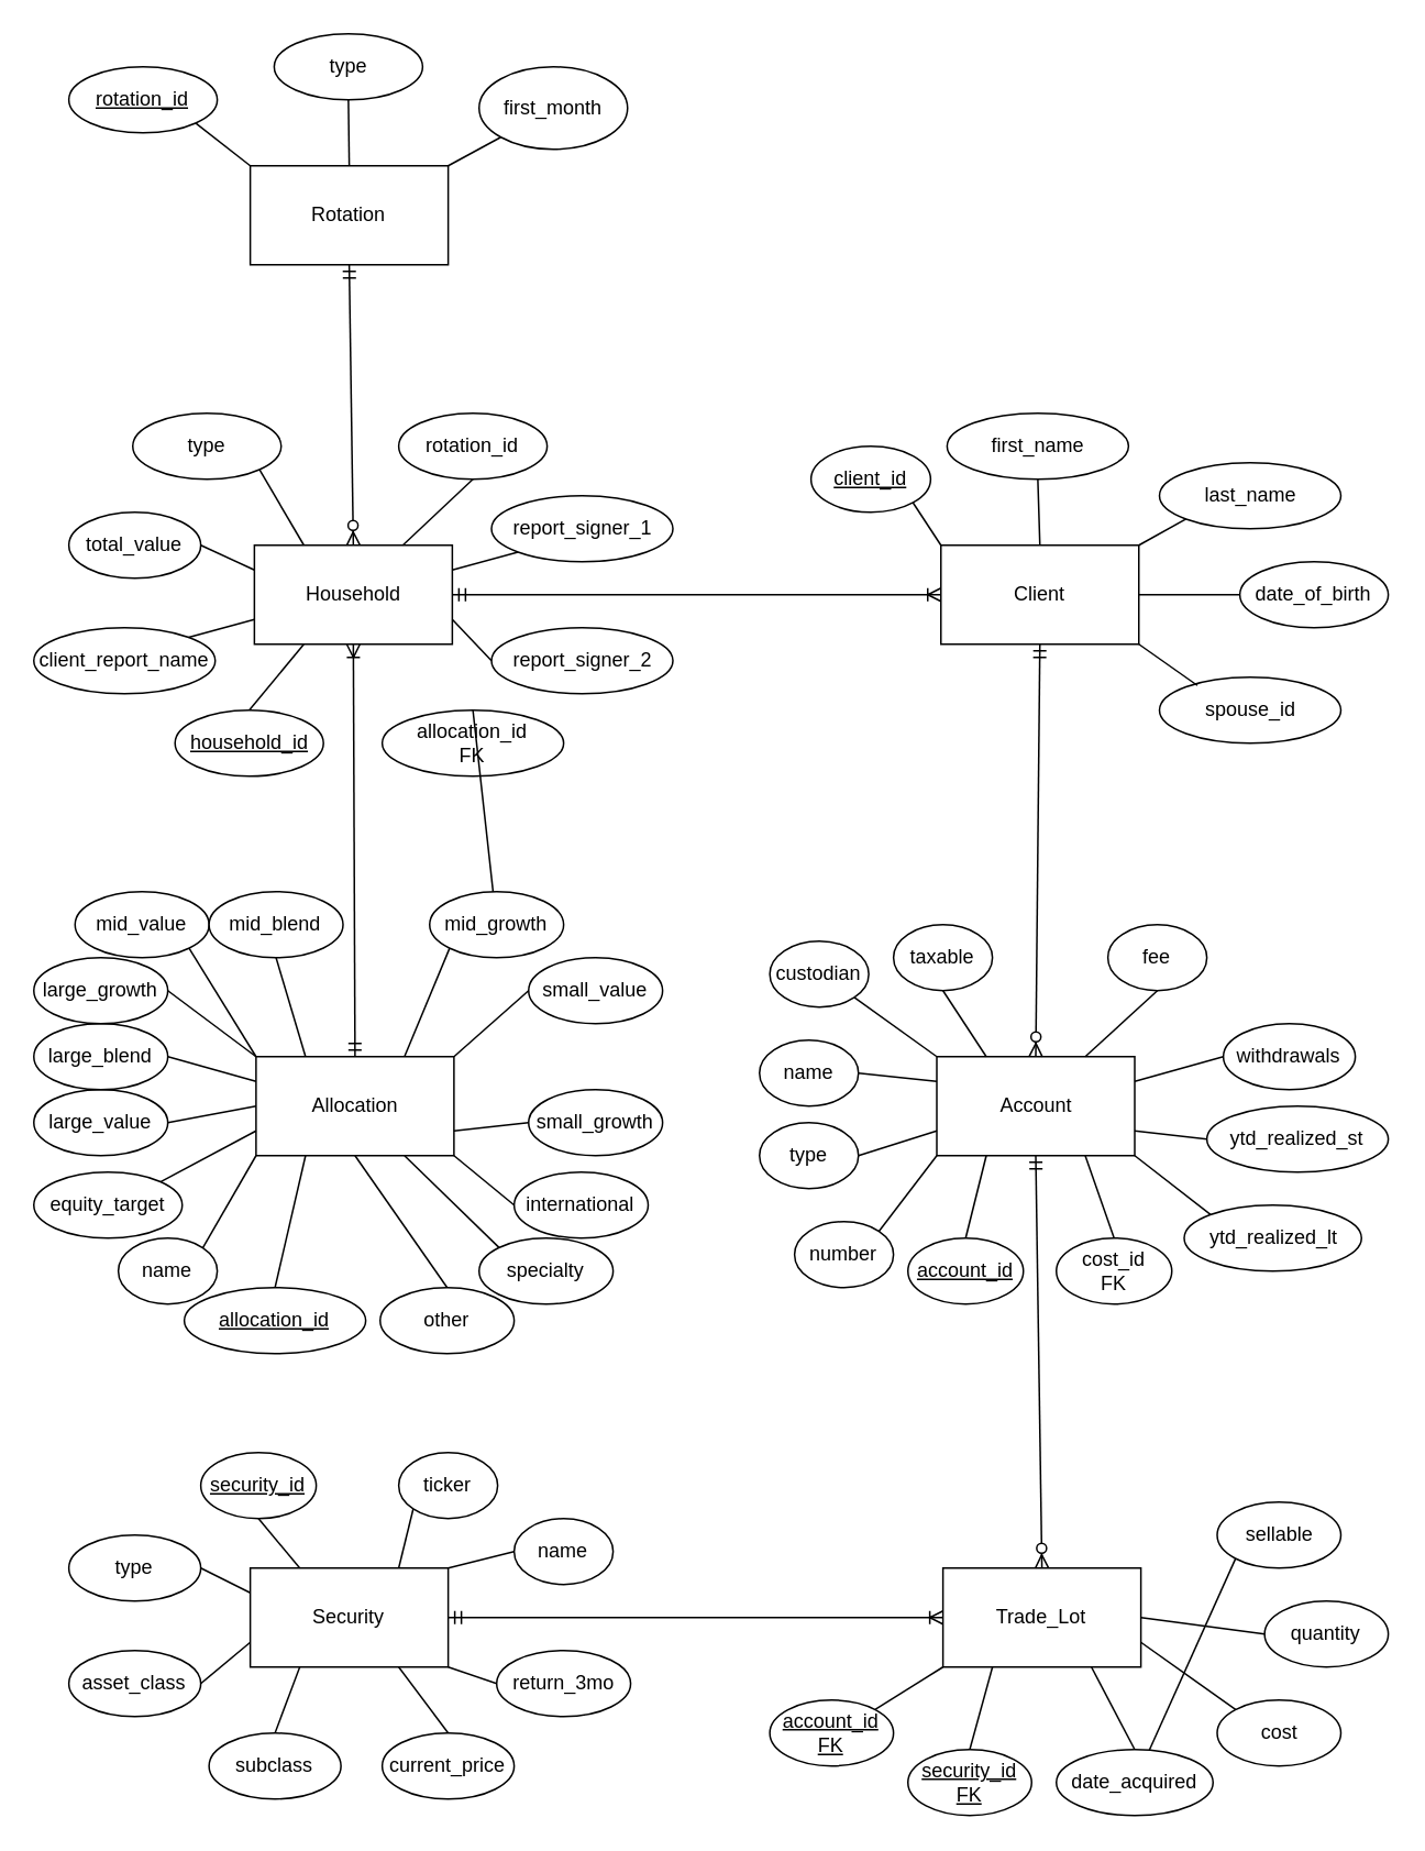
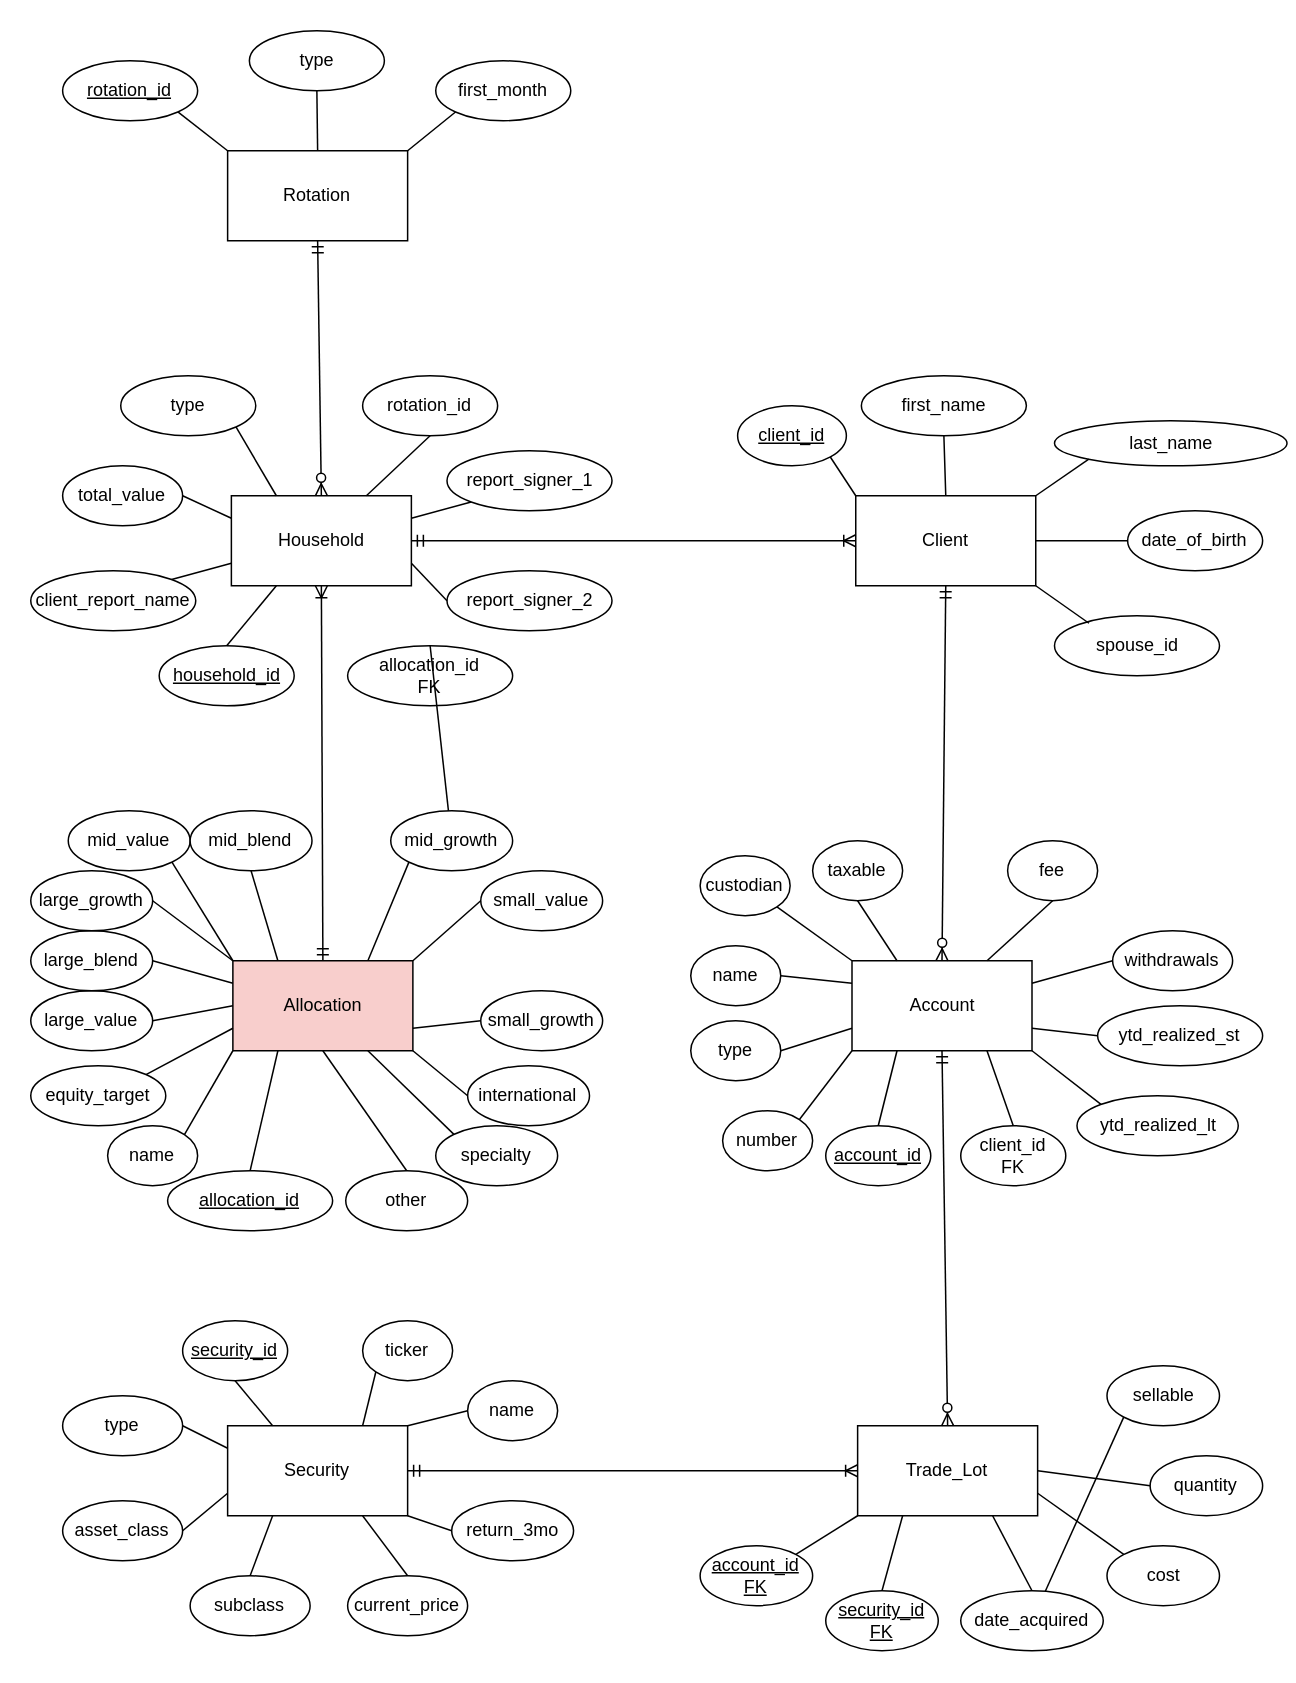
- <mxCell id="91" value="first_month" style="ellipse;whiteSpace=wrap;html=1;" parent="1" vertex="1"><mxGeometry x="290" y="40" width="90" height="50" as="geometry" /></mxCell>
+ <mxCell id="91" value="first_month" style="ellipse;whiteSpace=wrap;html=1;" parent="1" vertex="1"><mxGeometry x="290" y="40" width="90" height="40" as="geometry" /></mxCell>
- <mxCell id="6" value="last_name" style="ellipse;whiteSpace=wrap;html=1;" parent="1" vertex="1"><mxGeometry x="702.5" y="280" width="110" height="40" as="geometry" /></mxCell>
+ <mxCell id="6" value="last_name" style="ellipse;whiteSpace=wrap;html=1;" parent="1" vertex="1"><mxGeometry x="702.5" y="280" width="155" height="30" as="geometry" /></mxCell>
- <mxCell id="71" value="Allocation" style="rounded=0;whiteSpace=wrap;html=1;" parent="1" vertex="1"><mxGeometry x="154.75" y="640" width="120" height="60" as="geometry" /></mxCell>
+ <mxCell id="71" value="Allocation" style="rounded=0;whiteSpace=wrap;html=1;fillColor=#f8cecc;" parent="1" vertex="1"><mxGeometry x="154.75" y="640" width="120" height="60" as="geometry" /></mxCell>
- <mxCell id="53" value="cost_id&lt;br&gt;FK" style="ellipse;whiteSpace=wrap;html=1;" parent="1" vertex="1"><mxGeometry x="640" y="750" width="70" height="40" as="geometry" /></mxCell>
+ <mxCell id="53" value="client_id&lt;br&gt;FK" style="ellipse;whiteSpace=wrap;html=1;" parent="1" vertex="1"><mxGeometry x="640" y="750" width="70" height="40" as="geometry" /></mxCell>
